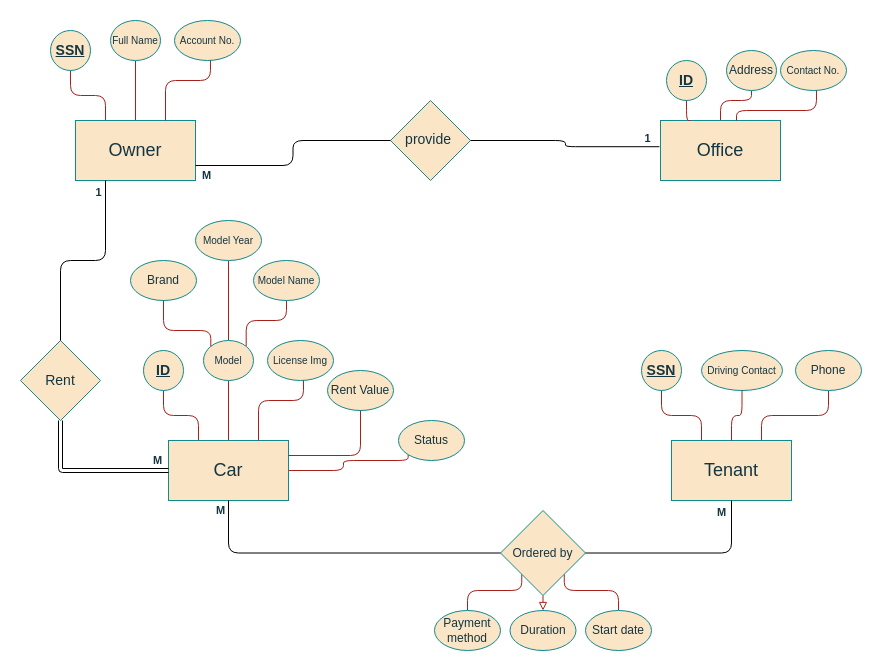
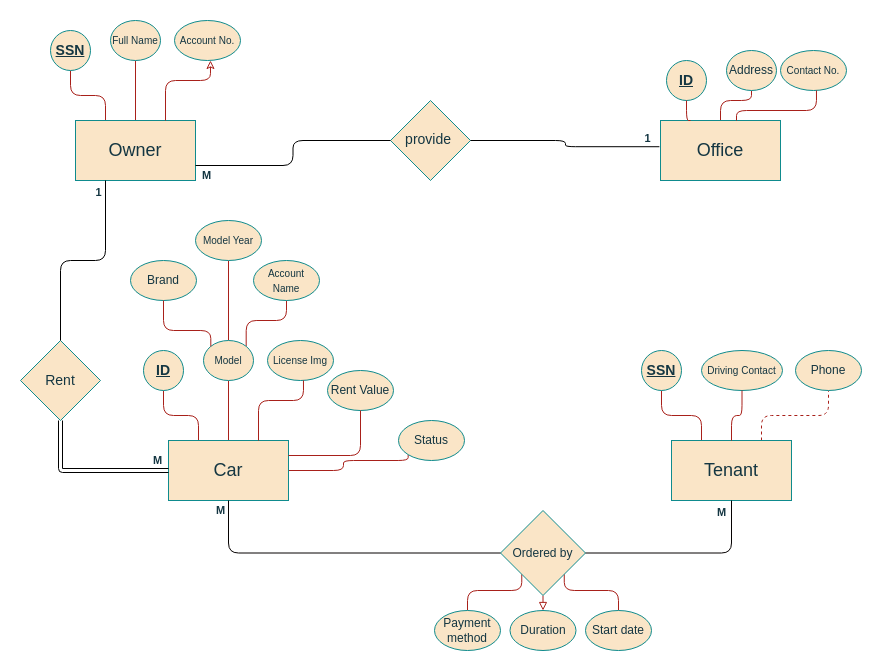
- <mxCell id="11" style="edgeStyle=orthogonalEdgeStyle;rounded=1;orthogonalLoop=1;jettySize=auto;html=1;entryX=0.545;entryY=1;entryDx=0;entryDy=0;entryPerimeter=0;exitX=0.75;exitY=0;exitDx=0;exitDy=0;labelBackgroundColor=none;strokeColor=#A8201A;fontColor=default;curved=0;endArrow=none;endFill=0;" edge="1" parent="4" source="7" target="10"><mxGeometry relative="1" as="geometry"><Array as="points"><mxPoint x="115" y="60" /><mxPoint x="160" y="60" /></Array></mxGeometry></mxCell>
+ <mxCell id="11" style="edgeStyle=orthogonalEdgeStyle;rounded=1;orthogonalLoop=1;jettySize=auto;html=1;entryX=0.545;entryY=1;entryDx=0;entryDy=0;entryPerimeter=0;exitX=0.75;exitY=0;exitDx=0;exitDy=0;labelBackgroundColor=none;strokeColor=#A8201A;fontColor=default;curved=0;endArrow=classic;endFill=0;" edge="1" parent="4" source="7" target="10"><mxGeometry relative="1" as="geometry"><Array as="points"><mxPoint x="115" y="60" /><mxPoint x="160" y="60" /></Array></mxGeometry></mxCell>
- <mxCell id="35" value="&lt;font style=&quot;font-size: 10px;&quot;&gt;Model Name&lt;/font&gt;" style="ellipse;whiteSpace=wrap;html=1;rounded=0;labelBackgroundColor=none;fillColor=#FAE5C7;strokeColor=#0F8B8D;fontColor=#143642;" vertex="1" parent="20"><mxGeometry x="123" y="40" width="66" height="40" as="geometry" /></mxCell>
+ <mxCell id="35" value="&lt;font style=&quot;font-size: 10px;&quot;&gt;Account Name&lt;/font&gt;" style="ellipse;whiteSpace=wrap;html=1;rounded=0;labelBackgroundColor=none;fillColor=#FAE5C7;strokeColor=#0F8B8D;fontColor=#143642;" vertex="1" parent="20"><mxGeometry x="123" y="40" width="66" height="40" as="geometry" /></mxCell>
- <mxCell id="14" style="edgeStyle=orthogonalEdgeStyle;rounded=1;orthogonalLoop=1;jettySize=auto;html=1;exitX=0.75;exitY=0;exitDx=0;exitDy=0;entryX=0.5;entryY=1;entryDx=0;entryDy=0;labelBackgroundColor=none;strokeColor=#A8201A;fontColor=default;curved=0;endArrow=none;endFill=0;" edge="1" parent="12" source="15" target="18"><mxGeometry relative="1" as="geometry" /></mxCell>
+ <mxCell id="14" style="edgeStyle=orthogonalEdgeStyle;rounded=1;orthogonalLoop=1;jettySize=auto;html=1;exitX=0.75;exitY=0;exitDx=0;exitDy=0;entryX=0.5;entryY=1;entryDx=0;entryDy=0;labelBackgroundColor=none;strokeColor=#A8201A;fontColor=default;curved=0;endArrow=none;endFill=0;dashed=1;" edge="1" parent="12" source="15" target="18"><mxGeometry relative="1" as="geometry" /></mxCell>
